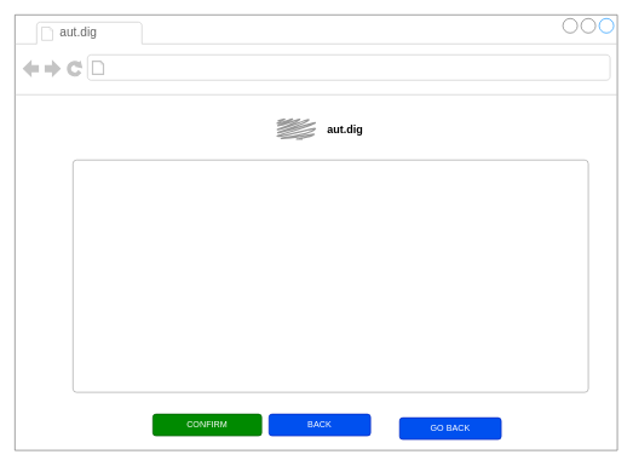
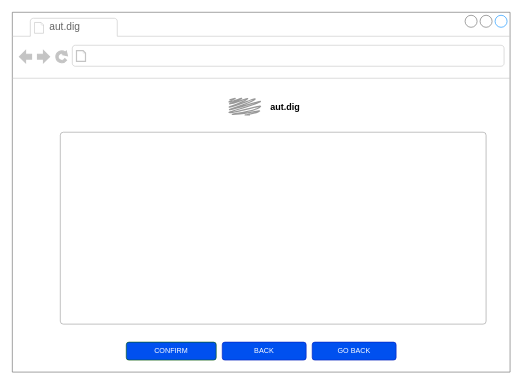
- <mxCell id="4" value="CONFIRM" style="rounded=1;whiteSpace=wrap;html=1;align=center;fillColor=#008a00;strokeColor=#005700;fontColor=#ffffff;" vertex="1" parent="2"><mxGeometry x="190" y="550" width="150" height="30" as="geometry" /></mxCell>
+ <mxCell id="4" value="CONFIRM" style="rounded=1;whiteSpace=wrap;html=1;align=center;fillColor=#0050ef;strokeColor=#005700;fontColor=#ffffff;" vertex="1" parent="2"><mxGeometry x="190" y="550" width="150" height="30" as="geometry" /></mxCell>
- <mxCell id="6" value="&lt;font color=&quot;#ffffff&quot;&gt;GO BACK&lt;/font&gt;" style="rounded=1;whiteSpace=wrap;html=1;align=center;fillColor=#0050ef;strokeColor=#001DBC;fontColor=#ffffff;" vertex="1" parent="2"><mxGeometry x="530" y="555" width="140" height="30" as="geometry" /></mxCell>
+ <mxCell id="6" value="&lt;font color=&quot;#ffffff&quot;&gt;GO BACK&lt;/font&gt;" style="rounded=1;whiteSpace=wrap;html=1;align=center;fillColor=#0050ef;strokeColor=#001DBC;fontColor=#ffffff;" vertex="1" parent="2"><mxGeometry x="500" y="550" width="140" height="30" as="geometry" /></mxCell>
